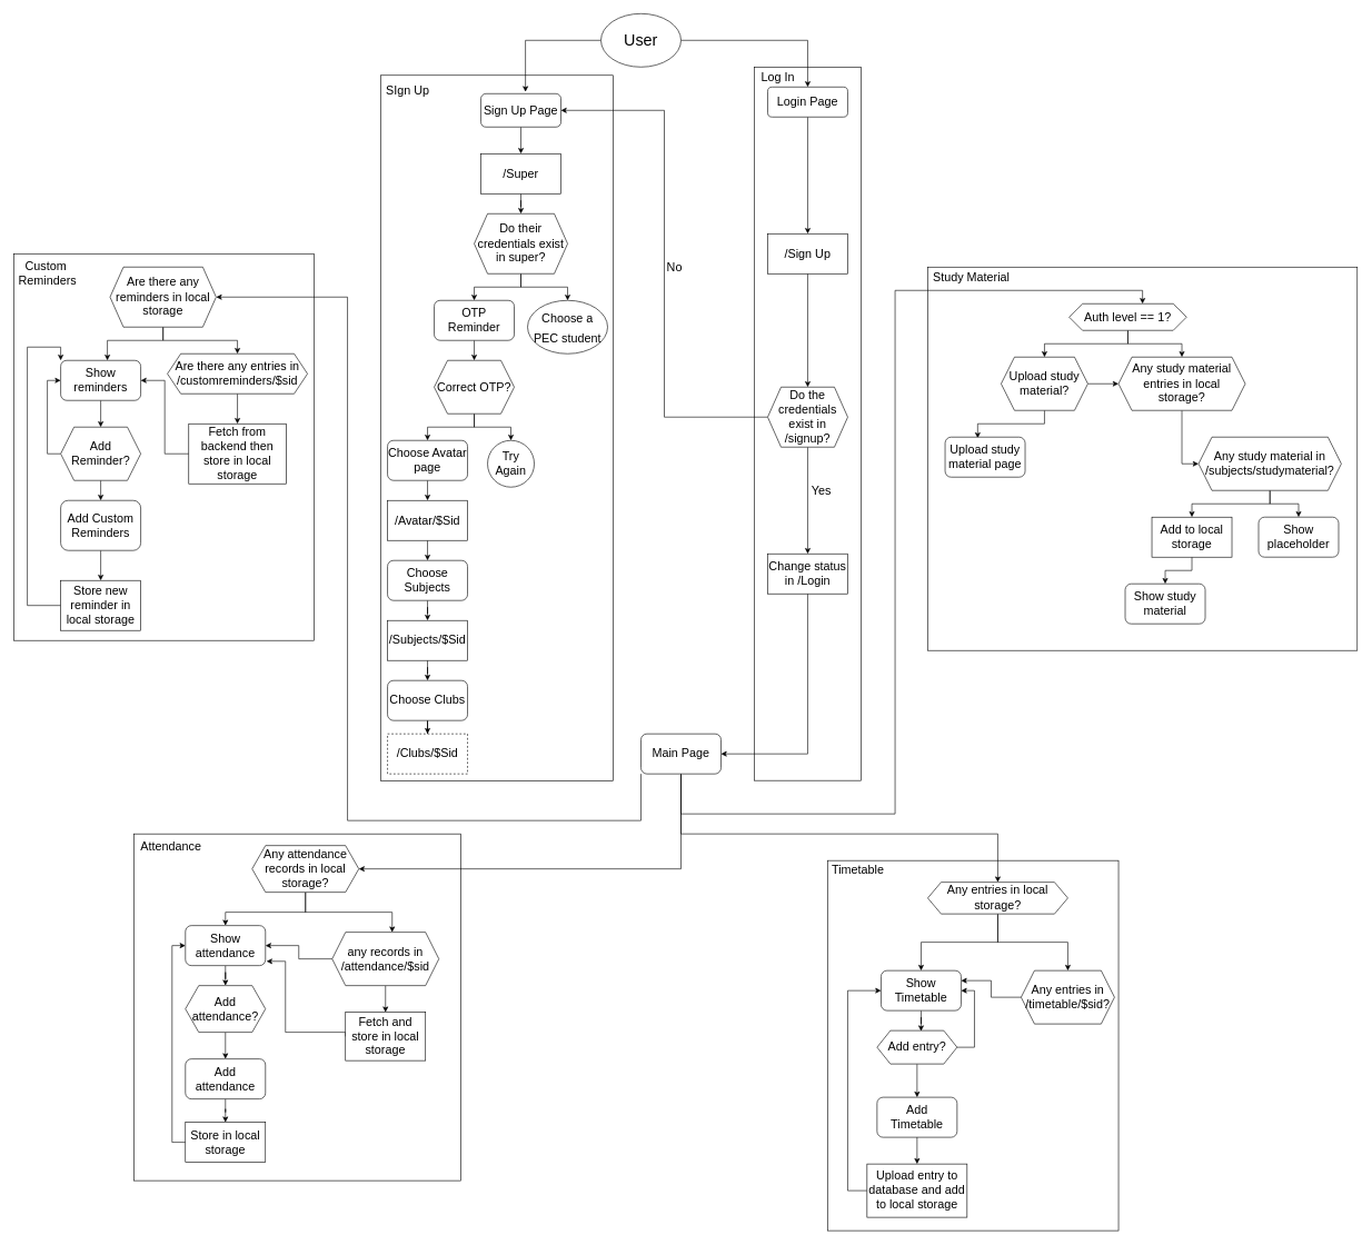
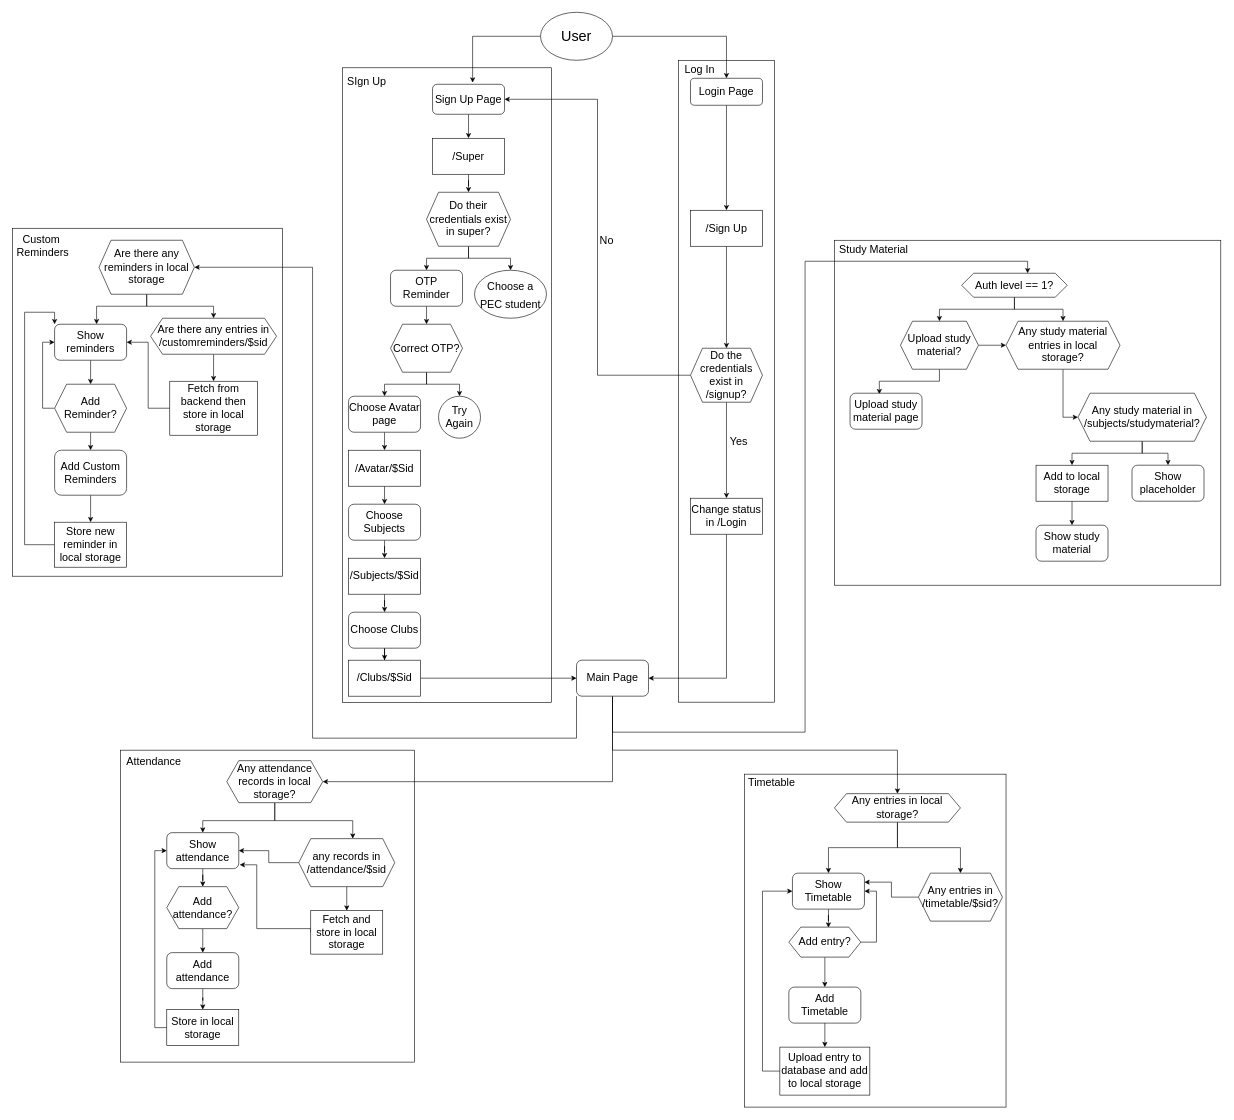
- <mxCell id="111" value="Show study material" style="rounded=1;whiteSpace=wrap;html=1;fontSize=18;" parent="1" vertex="1"><mxGeometry x="1686" y="875" width="120" height="60" as="geometry" /></mxCell>
+ <mxCell id="111" value="Show study material" style="rounded=1;whiteSpace=wrap;html=1;fontSize=18;" parent="1" vertex="1"><mxGeometry x="1726" y="875" width="120" height="60" as="geometry" /></mxCell>
- <mxCell id="46" value="/Clubs/$Sid" style="rounded=0;whiteSpace=wrap;html=1;fontSize=18;dashed=1;" parent="1" vertex="1"><mxGeometry x="580" y="1100" width="120" height="60" as="geometry" /></mxCell>
+ <mxCell id="46" value="/Clubs/$Sid" style="rounded=0;whiteSpace=wrap;html=1;fontSize=18;" parent="1" vertex="1"><mxGeometry x="580" y="1100" width="120" height="60" as="geometry" /></mxCell>
+ <mxCell id="45" style="edgeStyle=orthogonalEdgeStyle;rounded=0;orthogonalLoop=1;jettySize=auto;html=1;entryX=0;entryY=0.5;entryDx=0;entryDy=0;fontSize=18;" parent="1" source="46" target="35" edge="1"><mxGeometry relative="1" as="geometry" /></mxCell>
